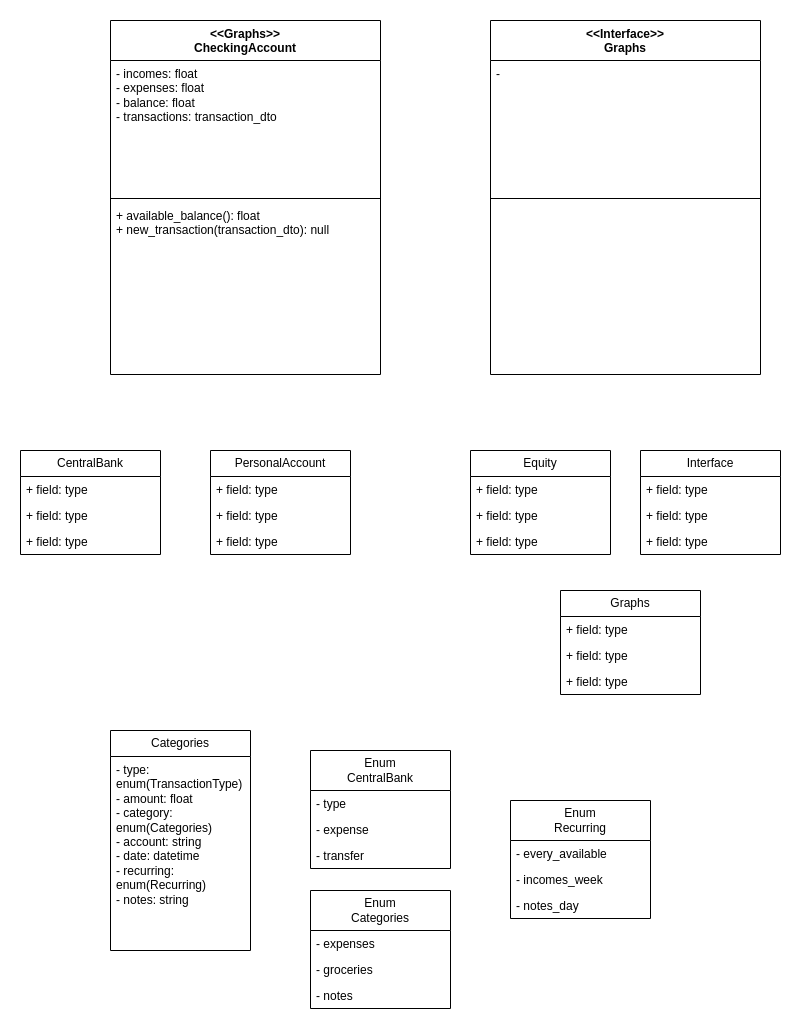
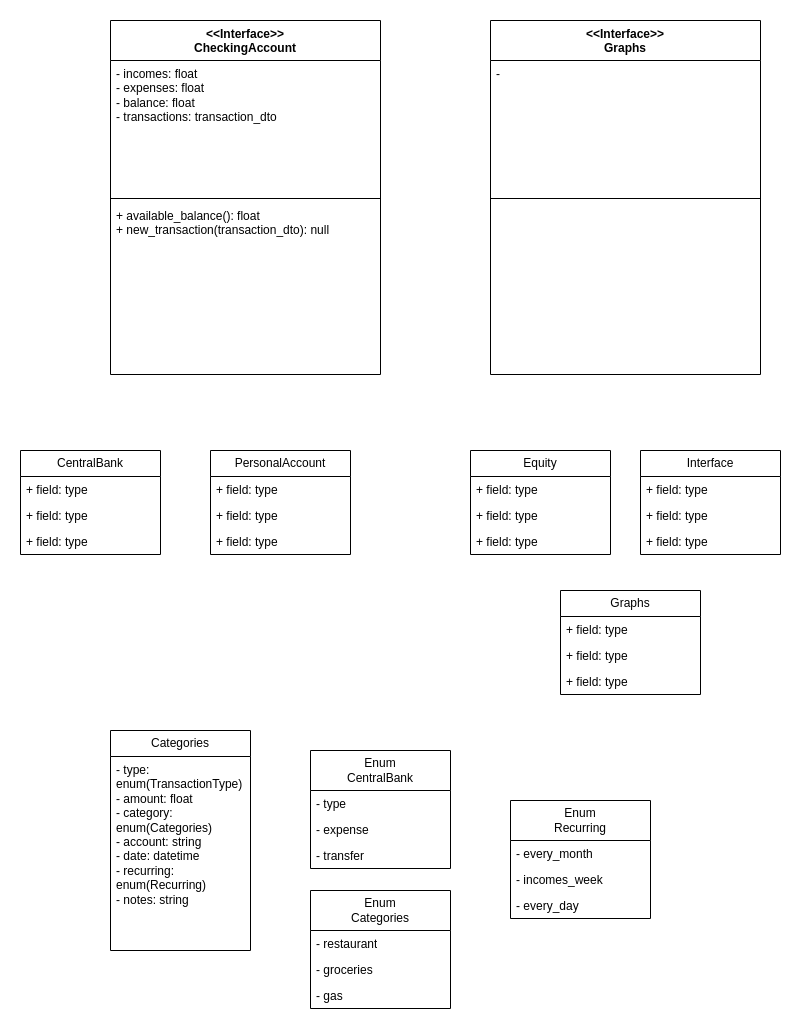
- <mxCell id="2" value="&amp;lt;&amp;lt;Graphs&amp;gt;&amp;gt;&lt;div&gt;CheckingAccount&lt;br&gt;&lt;/div&gt;" style="swimlane;fontStyle=1;align=center;verticalAlign=top;childLayout=stackLayout;horizontal=1;startSize=40;horizontalStack=0;resizeParent=1;resizeParentMax=0;resizeLast=0;collapsible=1;marginBottom=0;whiteSpace=wrap;html=1;" parent="1" vertex="1"><mxGeometry x="110" y="20" width="270" height="354" as="geometry" /></mxCell>
+ <mxCell id="2" value="&amp;lt;&amp;lt;Interface&amp;gt;&amp;gt;&lt;div&gt;CheckingAccount&lt;br&gt;&lt;/div&gt;" style="swimlane;fontStyle=1;align=center;verticalAlign=top;childLayout=stackLayout;horizontal=1;startSize=40;horizontalStack=0;resizeParent=1;resizeParentMax=0;resizeLast=0;collapsible=1;marginBottom=0;whiteSpace=wrap;html=1;" parent="1" vertex="1"><mxGeometry x="110" y="20" width="270" height="354" as="geometry" /></mxCell>
- <mxCell id="41" value="- every_available" style="text;strokeColor=none;fillColor=none;align=left;verticalAlign=top;spacingLeft=4;spacingRight=4;overflow=hidden;rotatable=0;points=[[0,0.5],[1,0.5]];portConstraint=eastwest;whiteSpace=wrap;html=1;" parent="40" vertex="1"><mxGeometry y="40" width="140" height="26" as="geometry" /></mxCell>
+ <mxCell id="41" value="- every_month" style="text;strokeColor=none;fillColor=none;align=left;verticalAlign=top;spacingLeft=4;spacingRight=4;overflow=hidden;rotatable=0;points=[[0,0.5],[1,0.5]];portConstraint=eastwest;whiteSpace=wrap;html=1;" parent="40" vertex="1"><mxGeometry y="40" width="140" height="26" as="geometry" /></mxCell>
- <mxCell id="43" value="- notes_day" style="text;strokeColor=none;fillColor=none;align=left;verticalAlign=top;spacingLeft=4;spacingRight=4;overflow=hidden;rotatable=0;points=[[0,0.5],[1,0.5]];portConstraint=eastwest;whiteSpace=wrap;html=1;" parent="40" vertex="1"><mxGeometry y="92" width="140" height="26" as="geometry" /></mxCell>
+ <mxCell id="43" value="- every_day" style="text;strokeColor=none;fillColor=none;align=left;verticalAlign=top;spacingLeft=4;spacingRight=4;overflow=hidden;rotatable=0;points=[[0,0.5],[1,0.5]];portConstraint=eastwest;whiteSpace=wrap;html=1;" parent="40" vertex="1"><mxGeometry y="92" width="140" height="26" as="geometry" /></mxCell>
- <mxCell id="37" value="- expenses" style="text;strokeColor=none;fillColor=none;align=left;verticalAlign=top;spacingLeft=4;spacingRight=4;overflow=hidden;rotatable=0;points=[[0,0.5],[1,0.5]];portConstraint=eastwest;whiteSpace=wrap;html=1;" parent="36" vertex="1"><mxGeometry y="40" width="140" height="26" as="geometry" /></mxCell>
+ <mxCell id="37" value="- restaurant" style="text;strokeColor=none;fillColor=none;align=left;verticalAlign=top;spacingLeft=4;spacingRight=4;overflow=hidden;rotatable=0;points=[[0,0.5],[1,0.5]];portConstraint=eastwest;whiteSpace=wrap;html=1;" parent="36" vertex="1"><mxGeometry y="40" width="140" height="26" as="geometry" /></mxCell>
- <mxCell id="39" value="- notes" style="text;strokeColor=none;fillColor=none;align=left;verticalAlign=top;spacingLeft=4;spacingRight=4;overflow=hidden;rotatable=0;points=[[0,0.5],[1,0.5]];portConstraint=eastwest;whiteSpace=wrap;html=1;" parent="36" vertex="1"><mxGeometry y="92" width="140" height="26" as="geometry" /></mxCell>
+ <mxCell id="39" value="- gas" style="text;strokeColor=none;fillColor=none;align=left;verticalAlign=top;spacingLeft=4;spacingRight=4;overflow=hidden;rotatable=0;points=[[0,0.5],[1,0.5]];portConstraint=eastwest;whiteSpace=wrap;html=1;" parent="36" vertex="1"><mxGeometry y="92" width="140" height="26" as="geometry" /></mxCell>
